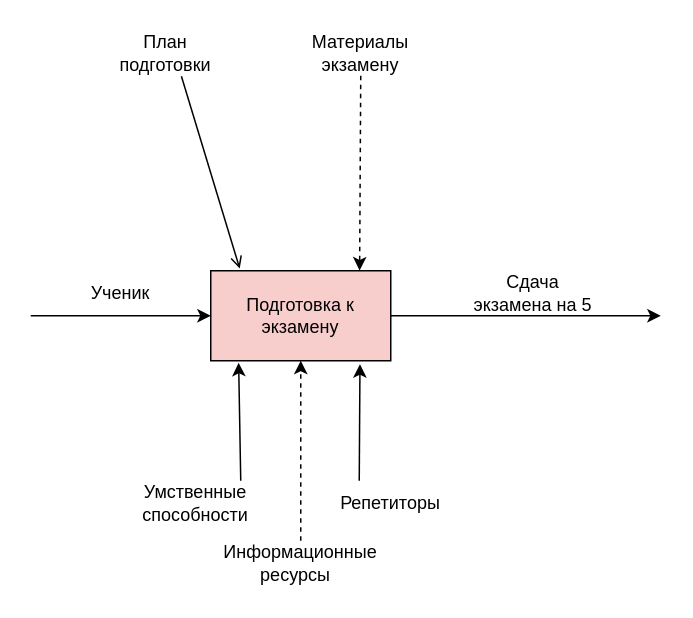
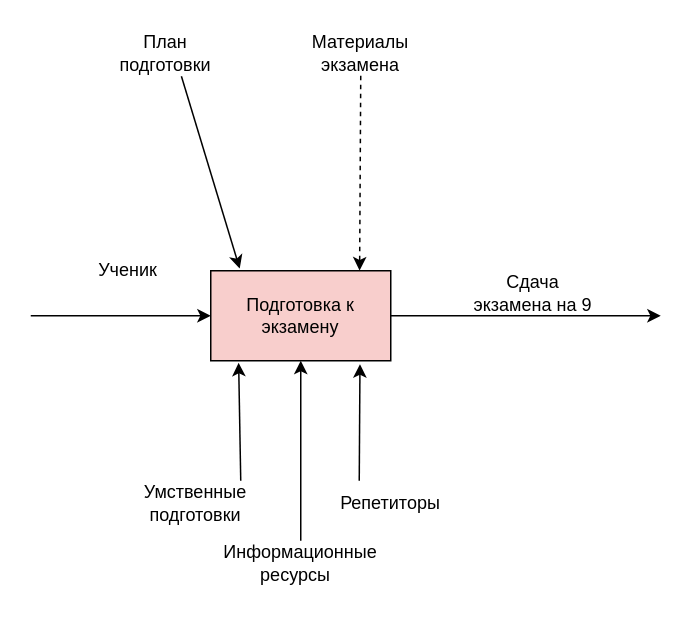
- <mxCell id="10" value="Материалы экзамену" style="text;html=1;strokeColor=none;fillColor=none;align=center;verticalAlign=middle;whiteSpace=wrap;rounded=0;" vertex="1" parent="1"><mxGeometry x="210" y="20" width="60" height="30" as="geometry" /></mxCell>
+ <mxCell id="10" value="Материалы экзамена" style="text;html=1;strokeColor=none;fillColor=none;align=center;verticalAlign=middle;whiteSpace=wrap;rounded=0;" vertex="1" parent="1"><mxGeometry x="210" y="20" width="60" height="30" as="geometry" /></mxCell>
- <mxCell id="7" value="" style="endArrow=open;html=1;rounded=0;entryX=0.161;entryY=-0.024;entryDx=0;entryDy=0;entryPerimeter=0;exitX=0.674;exitY=1.012;exitDx=0;exitDy=0;exitPerimeter=0;" parent="1" target="2" edge="1" source="8"><mxGeometry width="50" height="50" relative="1" as="geometry"><mxPoint x="170" y="50" as="sourcePoint" /><mxPoint x="460" y="170" as="targetPoint" /></mxGeometry></mxCell>
+ <mxCell id="7" value="" style="endArrow=classic;html=1;rounded=0;entryX=0.161;entryY=-0.024;entryDx=0;entryDy=0;entryPerimeter=0;exitX=0.674;exitY=1.012;exitDx=0;exitDy=0;exitPerimeter=0;" parent="1" target="2" edge="1" source="8"><mxGeometry width="50" height="50" relative="1" as="geometry"><mxPoint x="170" y="50" as="sourcePoint" /><mxPoint x="460" y="170" as="targetPoint" /></mxGeometry></mxCell>
- <mxCell id="6" value="Ученик" style="text;html=1;strokeColor=none;fillColor=none;align=center;verticalAlign=middle;whiteSpace=wrap;rounded=0;" parent="1" vertex="1"><mxGeometry x="50" y="180" width="60" height="30" as="geometry" /></mxCell>
+ <mxCell id="6" value="Ученик" style="text;html=1;strokeColor=none;fillColor=none;align=center;verticalAlign=middle;whiteSpace=wrap;rounded=0;" parent="1" vertex="1"><mxGeometry x="55" y="165" width="60" height="30" as="geometry" /></mxCell>
- <mxCell id="4" value="Сдача экзамена на 5" style="text;html=1;strokeColor=none;fillColor=none;align=center;verticalAlign=middle;whiteSpace=wrap;rounded=0;" parent="1" vertex="1"><mxGeometry x="310" y="180" width="90" height="30" as="geometry" /></mxCell>
+ <mxCell id="4" value="Сдача экзамена на 9" style="text;html=1;strokeColor=none;fillColor=none;align=center;verticalAlign=middle;whiteSpace=wrap;rounded=0;" parent="1" vertex="1"><mxGeometry x="310" y="180" width="90" height="30" as="geometry" /></mxCell>
- <mxCell id="13" value="" style="endArrow=classic;html=1;rounded=0;entryX=0.5;entryY=1;entryDx=0;entryDy=0;exitX=0.5;exitY=0;exitDx=0;exitDy=0;dashed=1;" edge="1" parent="1" source="14" target="2"><mxGeometry width="50" height="50" relative="1" as="geometry"><mxPoint x="200" y="330" as="sourcePoint" /><mxPoint x="310" y="300" as="targetPoint" /></mxGeometry></mxCell>
+ <mxCell id="13" value="" style="endArrow=classic;html=1;rounded=0;entryX=0.5;entryY=1;entryDx=0;entryDy=0;exitX=0.5;exitY=0;exitDx=0;exitDy=0;" edge="1" parent="1" source="14" target="2"><mxGeometry width="50" height="50" relative="1" as="geometry"><mxPoint x="200" y="330" as="sourcePoint" /><mxPoint x="310" y="300" as="targetPoint" /></mxGeometry></mxCell>
- <mxCell id="12" value="Умственные способности" style="text;html=1;strokeColor=none;fillColor=none;align=center;verticalAlign=middle;whiteSpace=wrap;rounded=0;" vertex="1" parent="1"><mxGeometry x="90" y="320" width="80" height="30" as="geometry" /></mxCell>
+ <mxCell id="12" value="Умственные подготовки" style="text;html=1;strokeColor=none;fillColor=none;align=center;verticalAlign=middle;whiteSpace=wrap;rounded=0;" vertex="1" parent="1"><mxGeometry x="90" y="320" width="80" height="30" as="geometry" /></mxCell>
